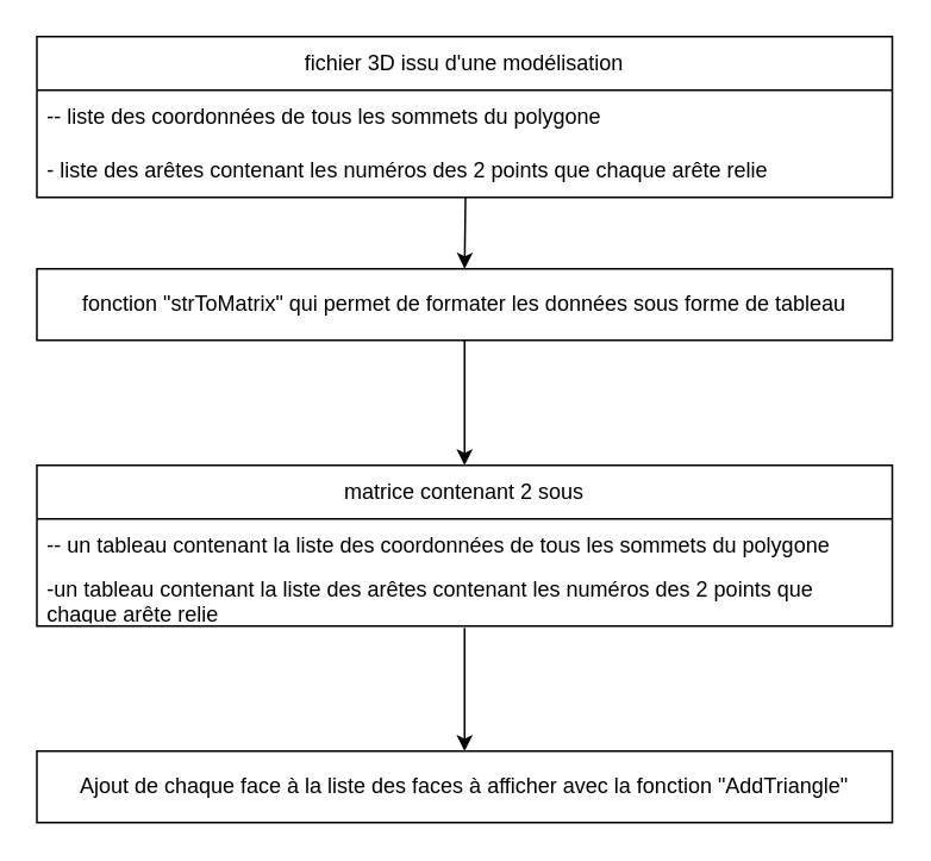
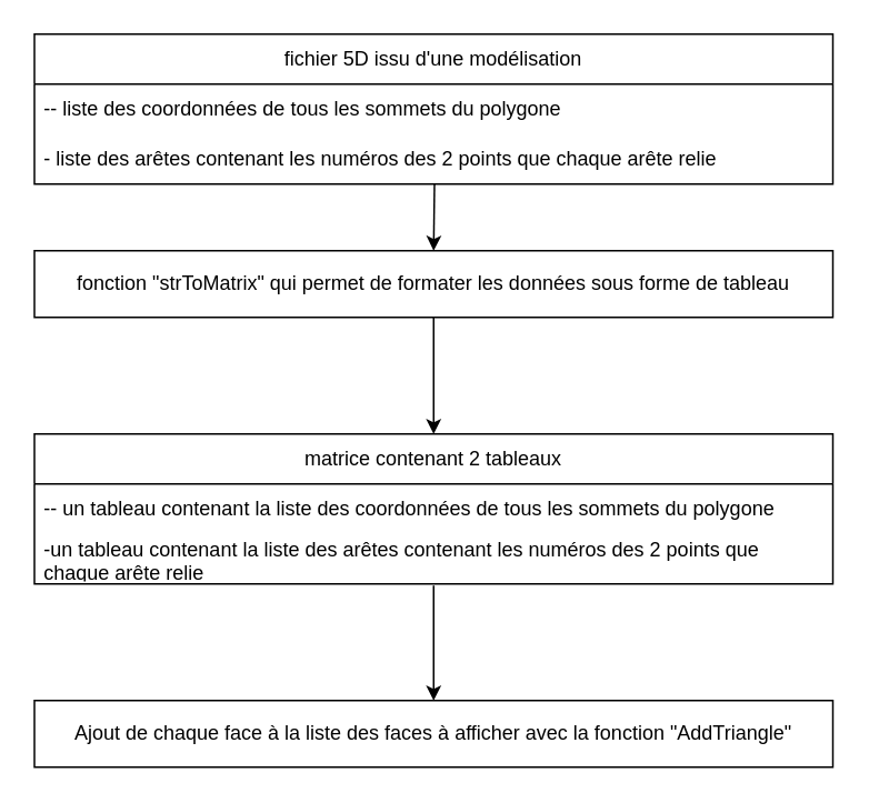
- <mxCell id="2" value="fichier 3D issu d'une modélisation" style="swimlane;fontStyle=0;childLayout=stackLayout;horizontal=1;startSize=30;horizontalStack=0;resizeParent=1;resizeParentMax=0;resizeLast=0;collapsible=1;marginBottom=0;whiteSpace=wrap;html=1;" vertex="1" parent="1"><mxGeometry x="20" y="20" width="479" height="90" as="geometry" /></mxCell>
+ <mxCell id="2" value="fichier 5D issu d'une modélisation" style="swimlane;fontStyle=0;childLayout=stackLayout;horizontal=1;startSize=30;horizontalStack=0;resizeParent=1;resizeParentMax=0;resizeLast=0;collapsible=1;marginBottom=0;whiteSpace=wrap;html=1;" vertex="1" parent="1"><mxGeometry x="20" y="20" width="479" height="90" as="geometry" /></mxCell>
- <mxCell id="7" value="matrice contenant 2 sous" style="swimlane;fontStyle=0;childLayout=stackLayout;horizontal=1;startSize=30;horizontalStack=0;resizeParent=1;resizeParentMax=0;resizeLast=0;collapsible=1;marginBottom=0;whiteSpace=wrap;html=1;" vertex="1" parent="1"><mxGeometry x="20" y="260" width="479" height="90" as="geometry" /></mxCell>
+ <mxCell id="7" value="matrice contenant 2 tableaux" style="swimlane;fontStyle=0;childLayout=stackLayout;horizontal=1;startSize=30;horizontalStack=0;resizeParent=1;resizeParentMax=0;resizeLast=0;collapsible=1;marginBottom=0;whiteSpace=wrap;html=1;" vertex="1" parent="1"><mxGeometry x="20" y="260" width="479" height="90" as="geometry" /></mxCell>
